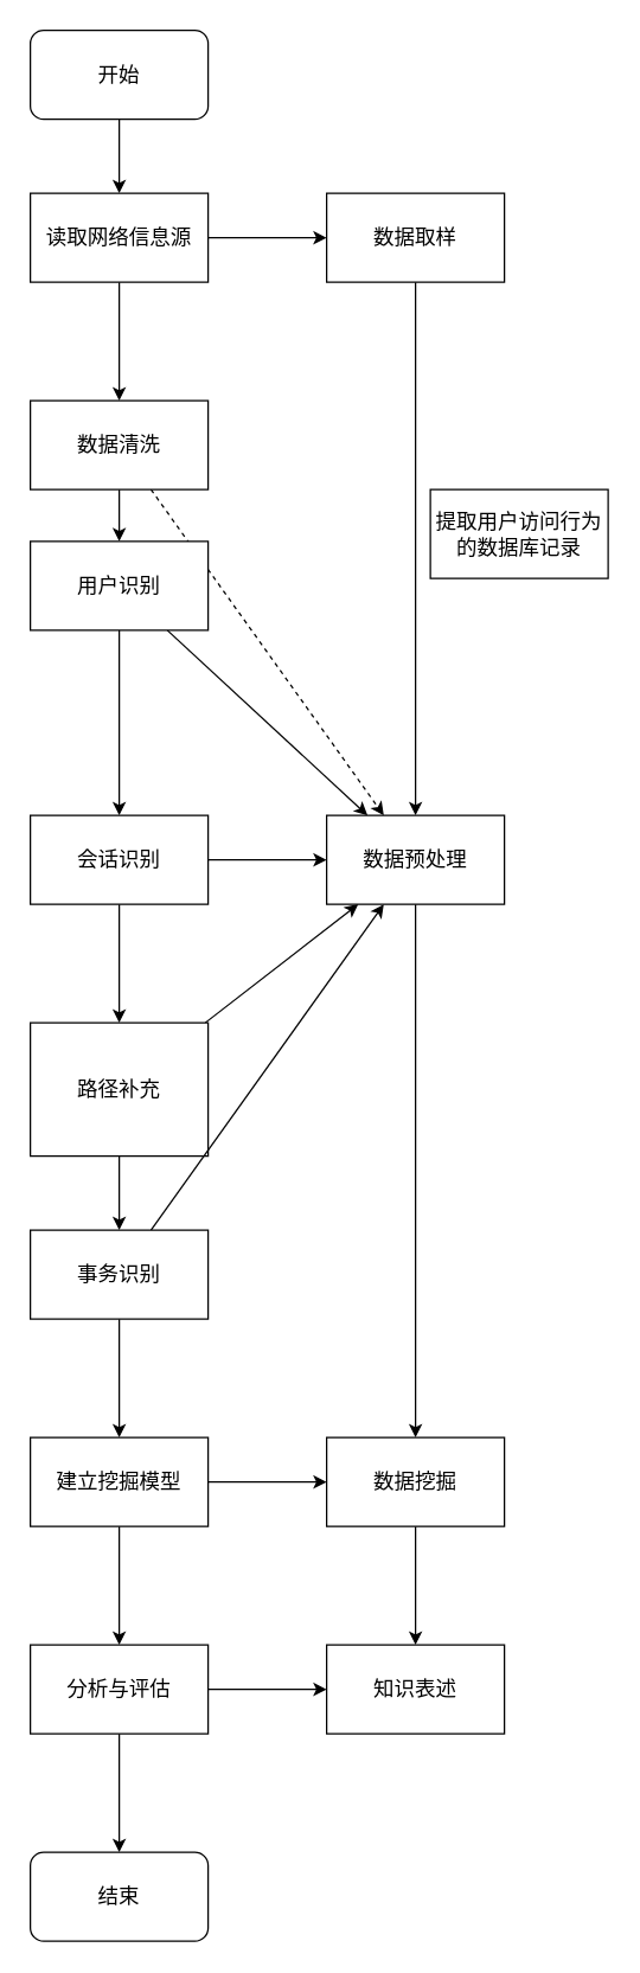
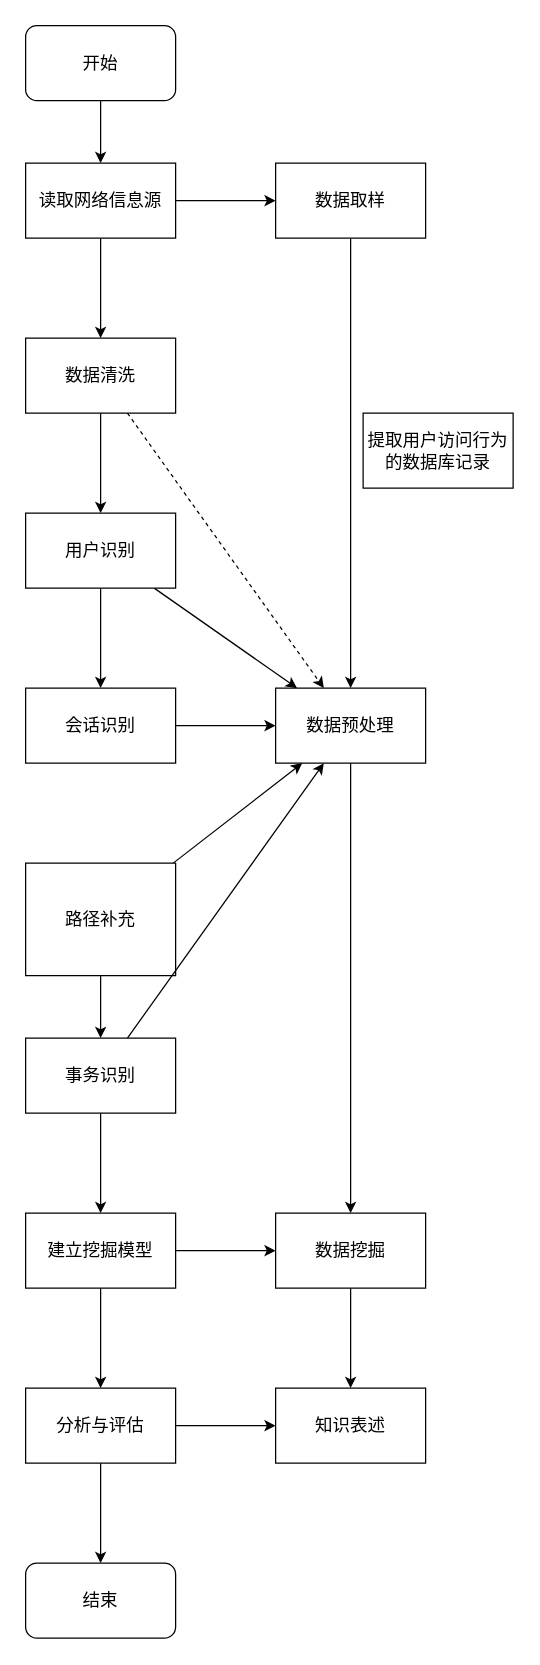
- <mxCell id="14" value="用户识别" style="rounded=0;whiteSpace=wrap;html=1;fontSize=14;" vertex="1" parent="1"><mxGeometry x="20" y="365" width="120" height="60" as="geometry" /></mxCell>
+ <mxCell id="14" value="用户识别" style="rounded=0;whiteSpace=wrap;html=1;fontSize=14;" vertex="1" parent="1"><mxGeometry x="20" y="410" width="120" height="60" as="geometry" /></mxCell>
- <mxCell id="15" value="" style="edgeStyle=none;html=1;fontSize=14;" edge="1" parent="1" source="17" target="20"><mxGeometry relative="1" as="geometry" /></mxCell>
